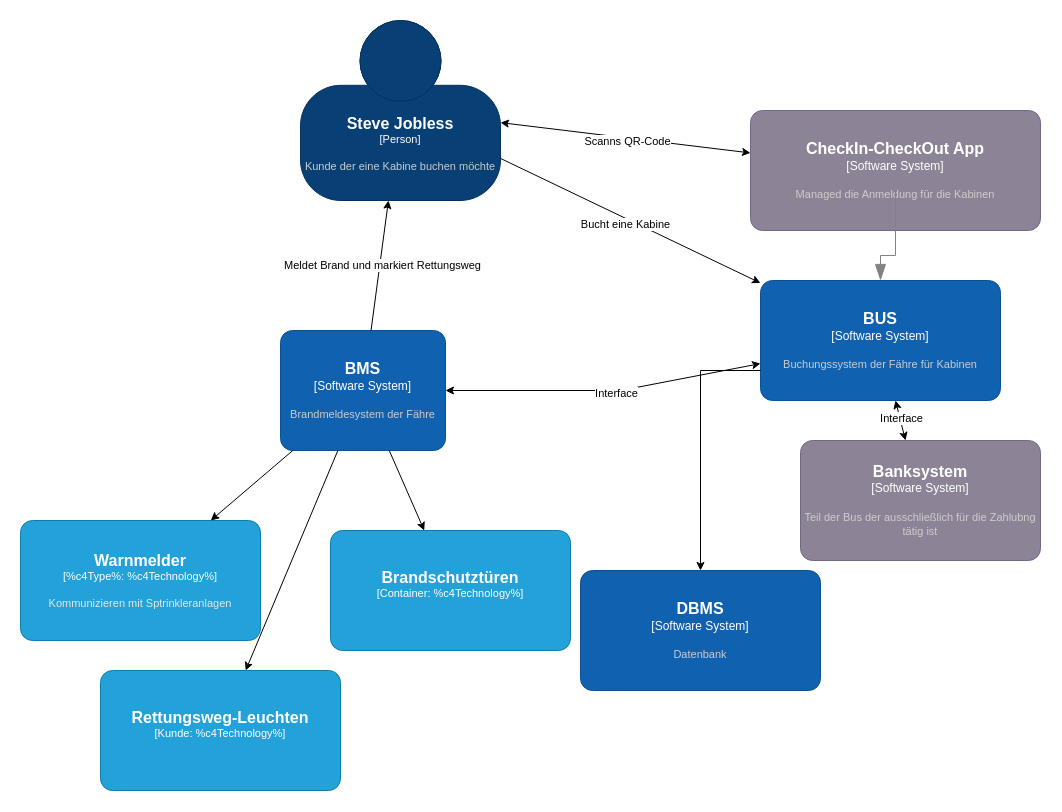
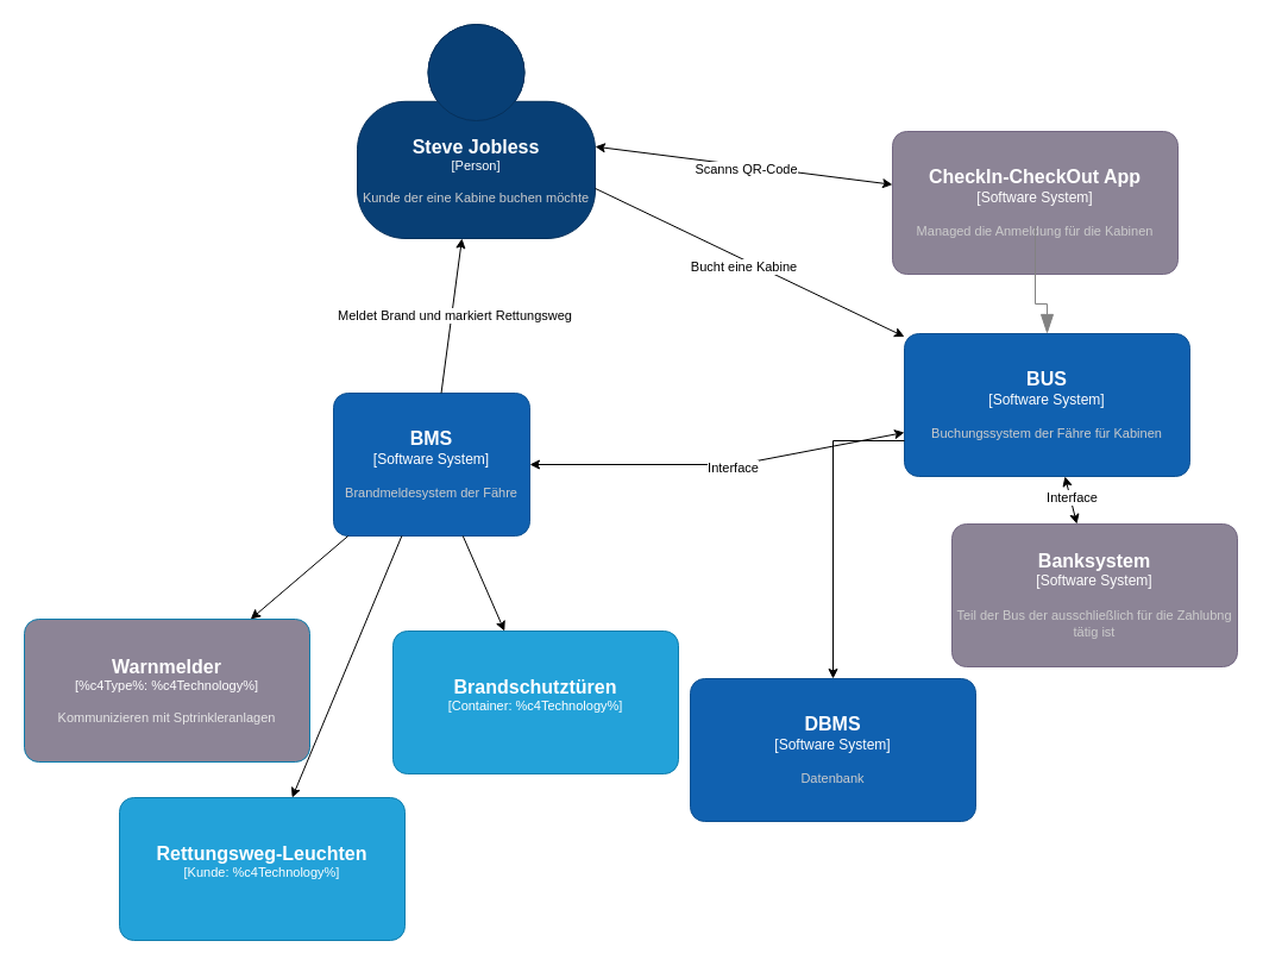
- <mxCell id="7" value="&lt;font style=&quot;font-size: 16px&quot;&gt;&lt;b&gt;CheckIn-CheckOut App&lt;/b&gt;&lt;/font&gt;&lt;div&gt;[Software System]&lt;/div&gt;&lt;br&gt;&lt;div&gt;&lt;font style=&quot;font-size: 11px&quot;&gt;&lt;font color=&quot;#cccccc&quot;&gt;Managed die Anmeldung für die Kabinen&lt;/font&gt;&lt;/div&gt;" style="rounded=1;whiteSpace=wrap;html=1;labelBackgroundColor=none;fillColor=#8C8496;fontColor=#ffffff;align=center;arcSize=10;strokeColor=#736782;metaEdit=1;resizable=0;points=[[0.25,0,0],[0.5,0,0],[0.75,0,0],[1,0.25,0],[1,0.5,0],[1,0.75,0],[0.75,1,0],[0.5,1,0],[0.25,1,0],[0,0.75,0],[0,0.5,0],[0,0.25,0]];" parent="1" vertex="1"><mxGeometry x="750" y="110" width="290" height="120" as="geometry" /></mxCell>
+ <mxCell id="7" value="&lt;font style=&quot;font-size: 16px&quot;&gt;&lt;b&gt;CheckIn-CheckOut App&lt;/b&gt;&lt;/font&gt;&lt;div&gt;[Software System]&lt;/div&gt;&lt;br&gt;&lt;div&gt;&lt;font style=&quot;font-size: 11px&quot;&gt;&lt;font color=&quot;#cccccc&quot;&gt;Managed die Anmeldung für die Kabinen&lt;/font&gt;&lt;/div&gt;" style="rounded=1;whiteSpace=wrap;html=1;labelBackgroundColor=none;fillColor=#8C8496;fontColor=#ffffff;align=center;arcSize=10;strokeColor=#736782;metaEdit=1;resizable=0;points=[[0.25,0,0],[0.5,0,0],[0.75,0,0],[1,0.25,0],[1,0.5,0],[1,0.75,0],[0.75,1,0],[0.5,1,0],[0.25,1,0],[0,0.75,0],[0,0.5,0],[0,0.25,0]];" parent="1" vertex="1"><mxGeometry x="750" y="110" width="240" height="120" as="geometry" /></mxCell>
- <mxCell id="18" value="&lt;font style=&quot;font-size: 16px&quot;&gt;&lt;b&gt;Warnmelder&lt;/b&gt;&lt;/font&gt;&lt;div&gt;[%c4Type%: %c4Technology%]&lt;/div&gt;&lt;br&gt;&lt;div&gt;&lt;font style=&quot;font-size: 11px&quot;&gt;&lt;font color=&quot;#E6E6E6&quot;&gt;Kommunizieren mit Sptrinkleranlagen&lt;/font&gt;&lt;/div&gt;" style="rounded=1;whiteSpace=wrap;html=1;fontSize=11;labelBackgroundColor=none;fillColor=#23A2D9;fontColor=#ffffff;align=center;arcSize=10;strokeColor=#0E7DAD;metaEdit=1;resizable=0;points=[[0.25,0,0],[0.5,0,0],[0.75,0,0],[1,0.25,0],[1,0.5,0],[1,0.75,0],[0.75,1,0],[0.5,1,0],[0.25,1,0],[0,0.75,0],[0,0.5,0],[0,0.25,0]];" parent="1" vertex="1"><mxGeometry x="20" y="520" width="240" height="120" as="geometry" /></mxCell>
+ <mxCell id="18" value="&lt;font style=&quot;font-size: 16px&quot;&gt;&lt;b&gt;Warnmelder&lt;/b&gt;&lt;/font&gt;&lt;div&gt;[%c4Type%: %c4Technology%]&lt;/div&gt;&lt;br&gt;&lt;div&gt;&lt;font style=&quot;font-size: 11px&quot;&gt;&lt;font color=&quot;#E6E6E6&quot;&gt;Kommunizieren mit Sptrinkleranlagen&lt;/font&gt;&lt;/div&gt;" style="rounded=1;whiteSpace=wrap;html=1;fontSize=11;labelBackgroundColor=none;fillColor=#8c8496;fontColor=#ffffff;align=center;arcSize=10;strokeColor=#0E7DAD;metaEdit=1;resizable=0;points=[[0.25,0,0],[0.5,0,0],[0.75,0,0],[1,0.25,0],[1,0.5,0],[1,0.75,0],[0.75,1,0],[0.5,1,0],[0.25,1,0],[0,0.75,0],[0,0.5,0],[0,0.25,0]];" parent="1" vertex="1"><mxGeometry x="20" y="520" width="240" height="120" as="geometry" /></mxCell>
